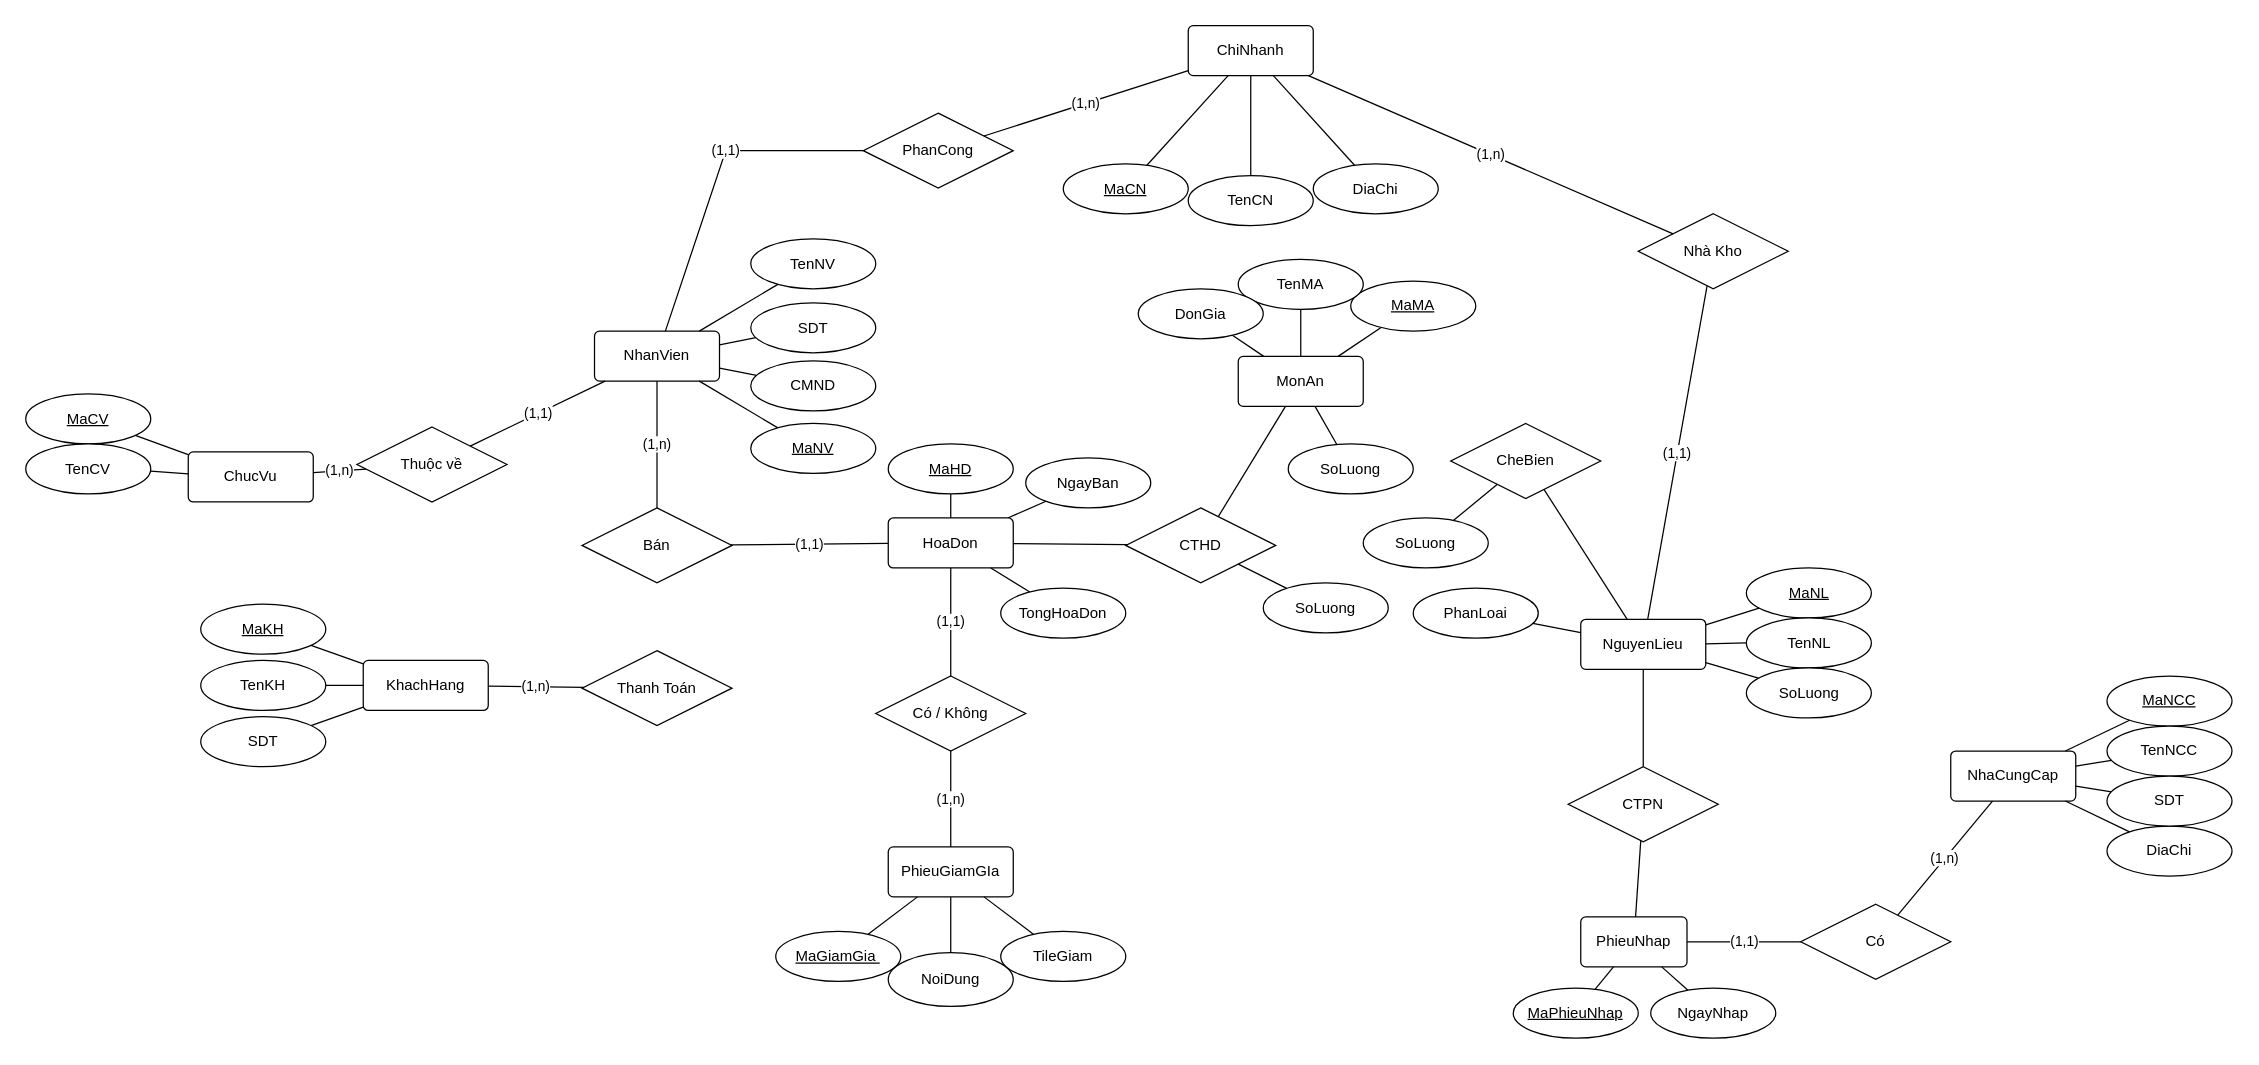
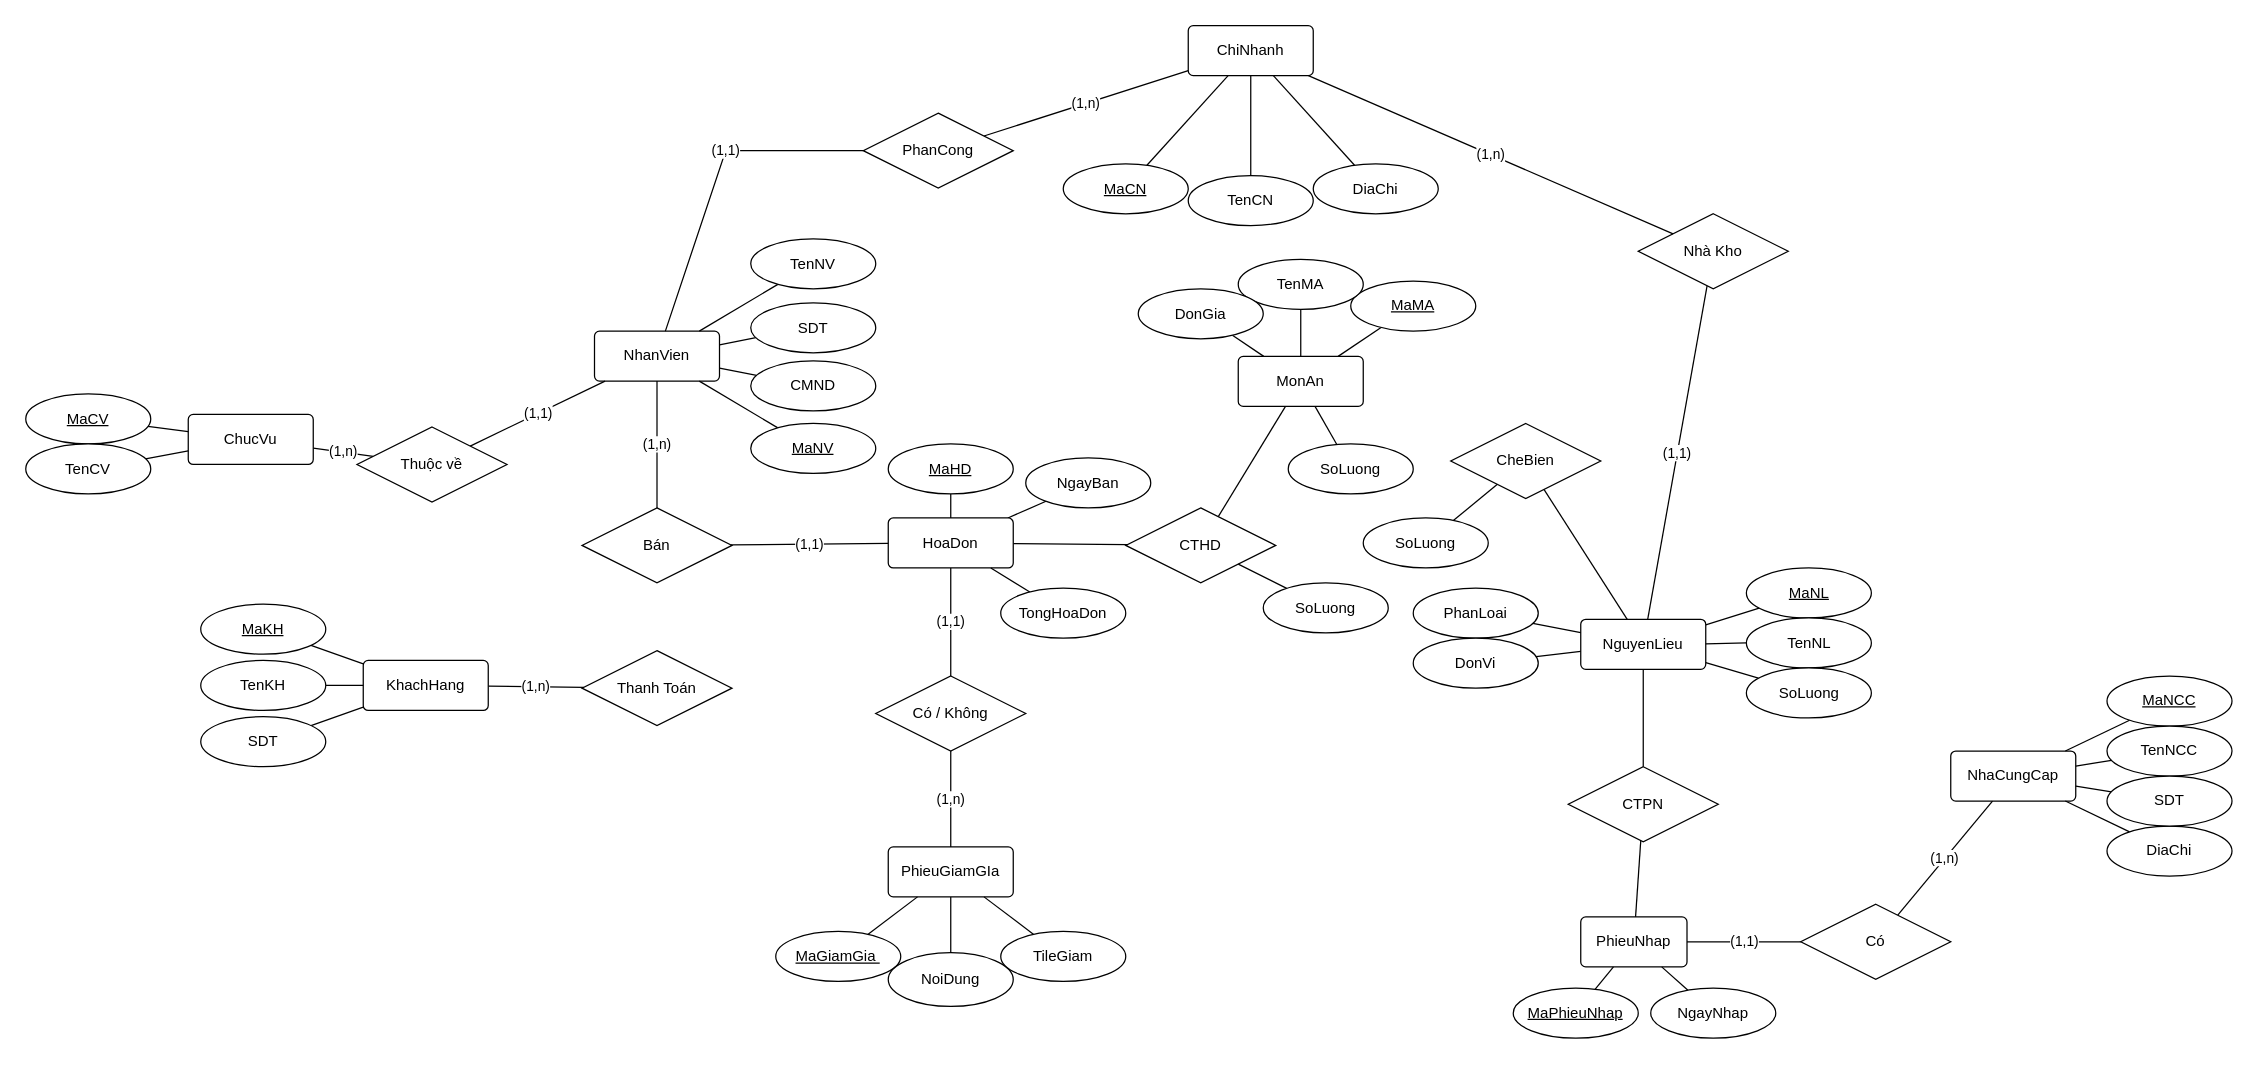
- <mxCell id="5" value="ChucVu" style="rounded=1;arcSize=10;whiteSpace=wrap;html=1;align=center;" parent="1" vertex="1"><mxGeometry x="150" y="361.07" width="100" height="40" as="geometry" /></mxCell>
+ <mxCell id="5" value="ChucVu" style="rounded=1;arcSize=10;whiteSpace=wrap;html=1;align=center;" parent="1" vertex="1"><mxGeometry x="150" y="331.07" width="100" height="40" as="geometry" /></mxCell>
+ <mxCell id="96" style="edgeStyle=none;rounded=0;orthogonalLoop=1;jettySize=auto;html=1;endArrow=none;endFill=0;" parent="1" source="97" target="22" edge="1"><mxGeometry relative="1" as="geometry" /></mxCell>
+ <mxCell id="97" value="DonVi" style="ellipse;whiteSpace=wrap;html=1;align=center;" parent="1" vertex="1"><mxGeometry x="1130" y="510" width="100" height="40" as="geometry" /></mxCell>
